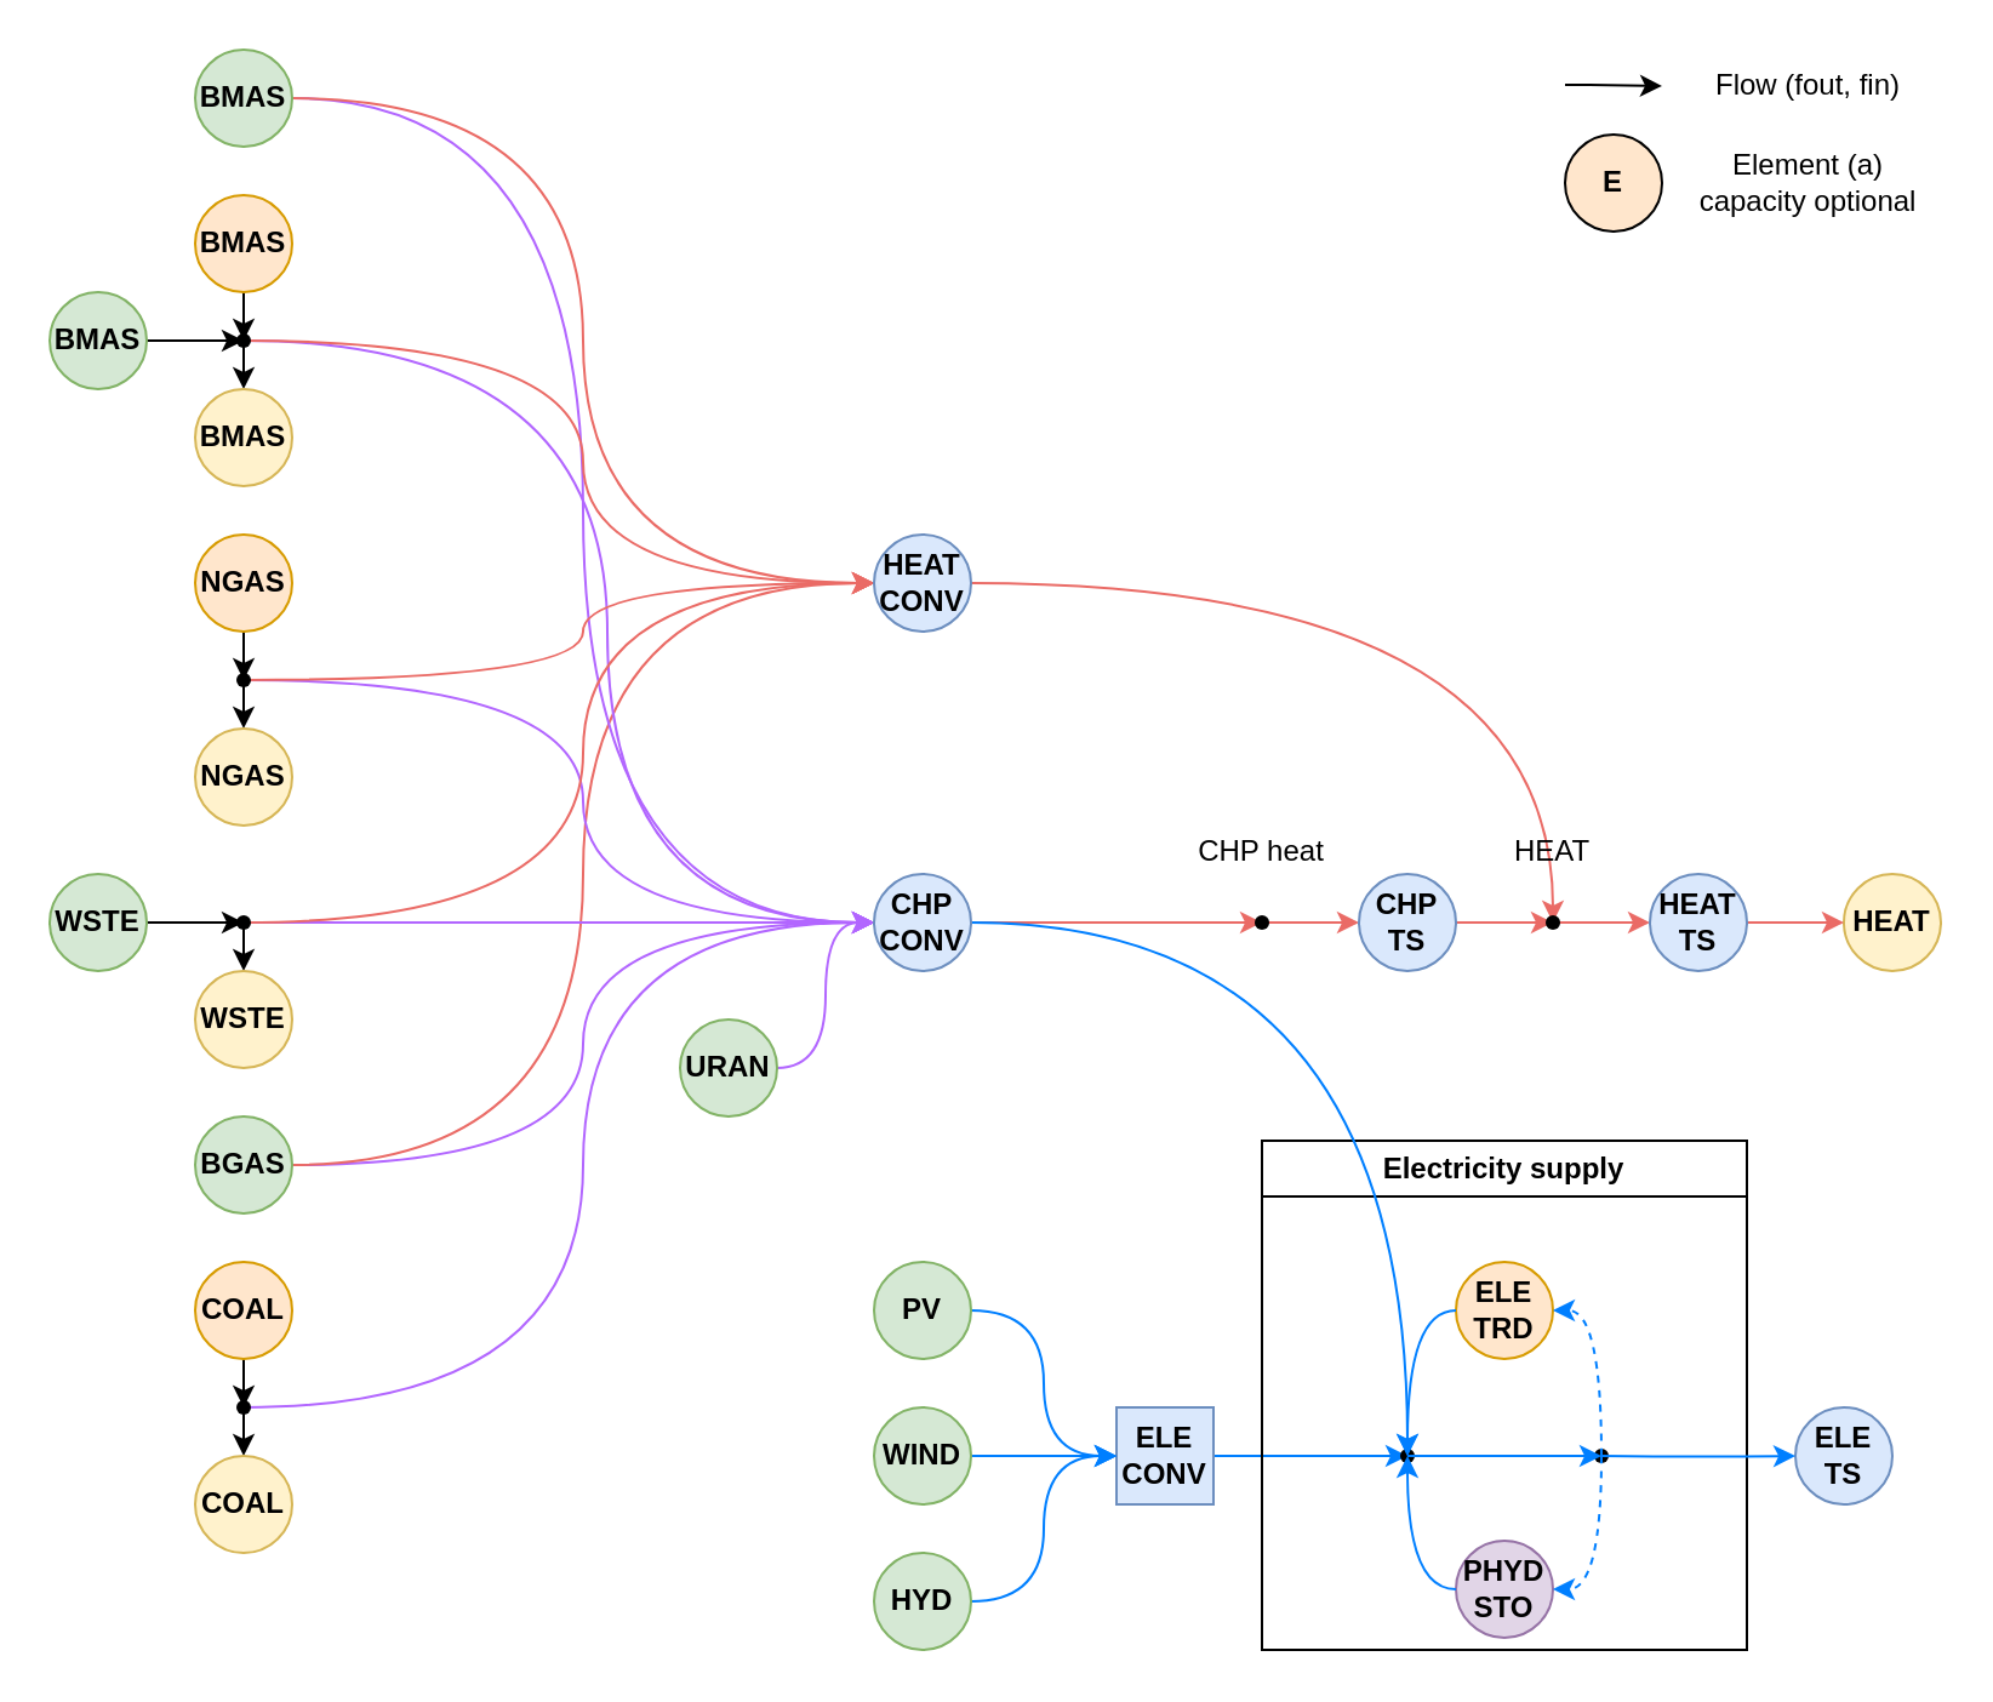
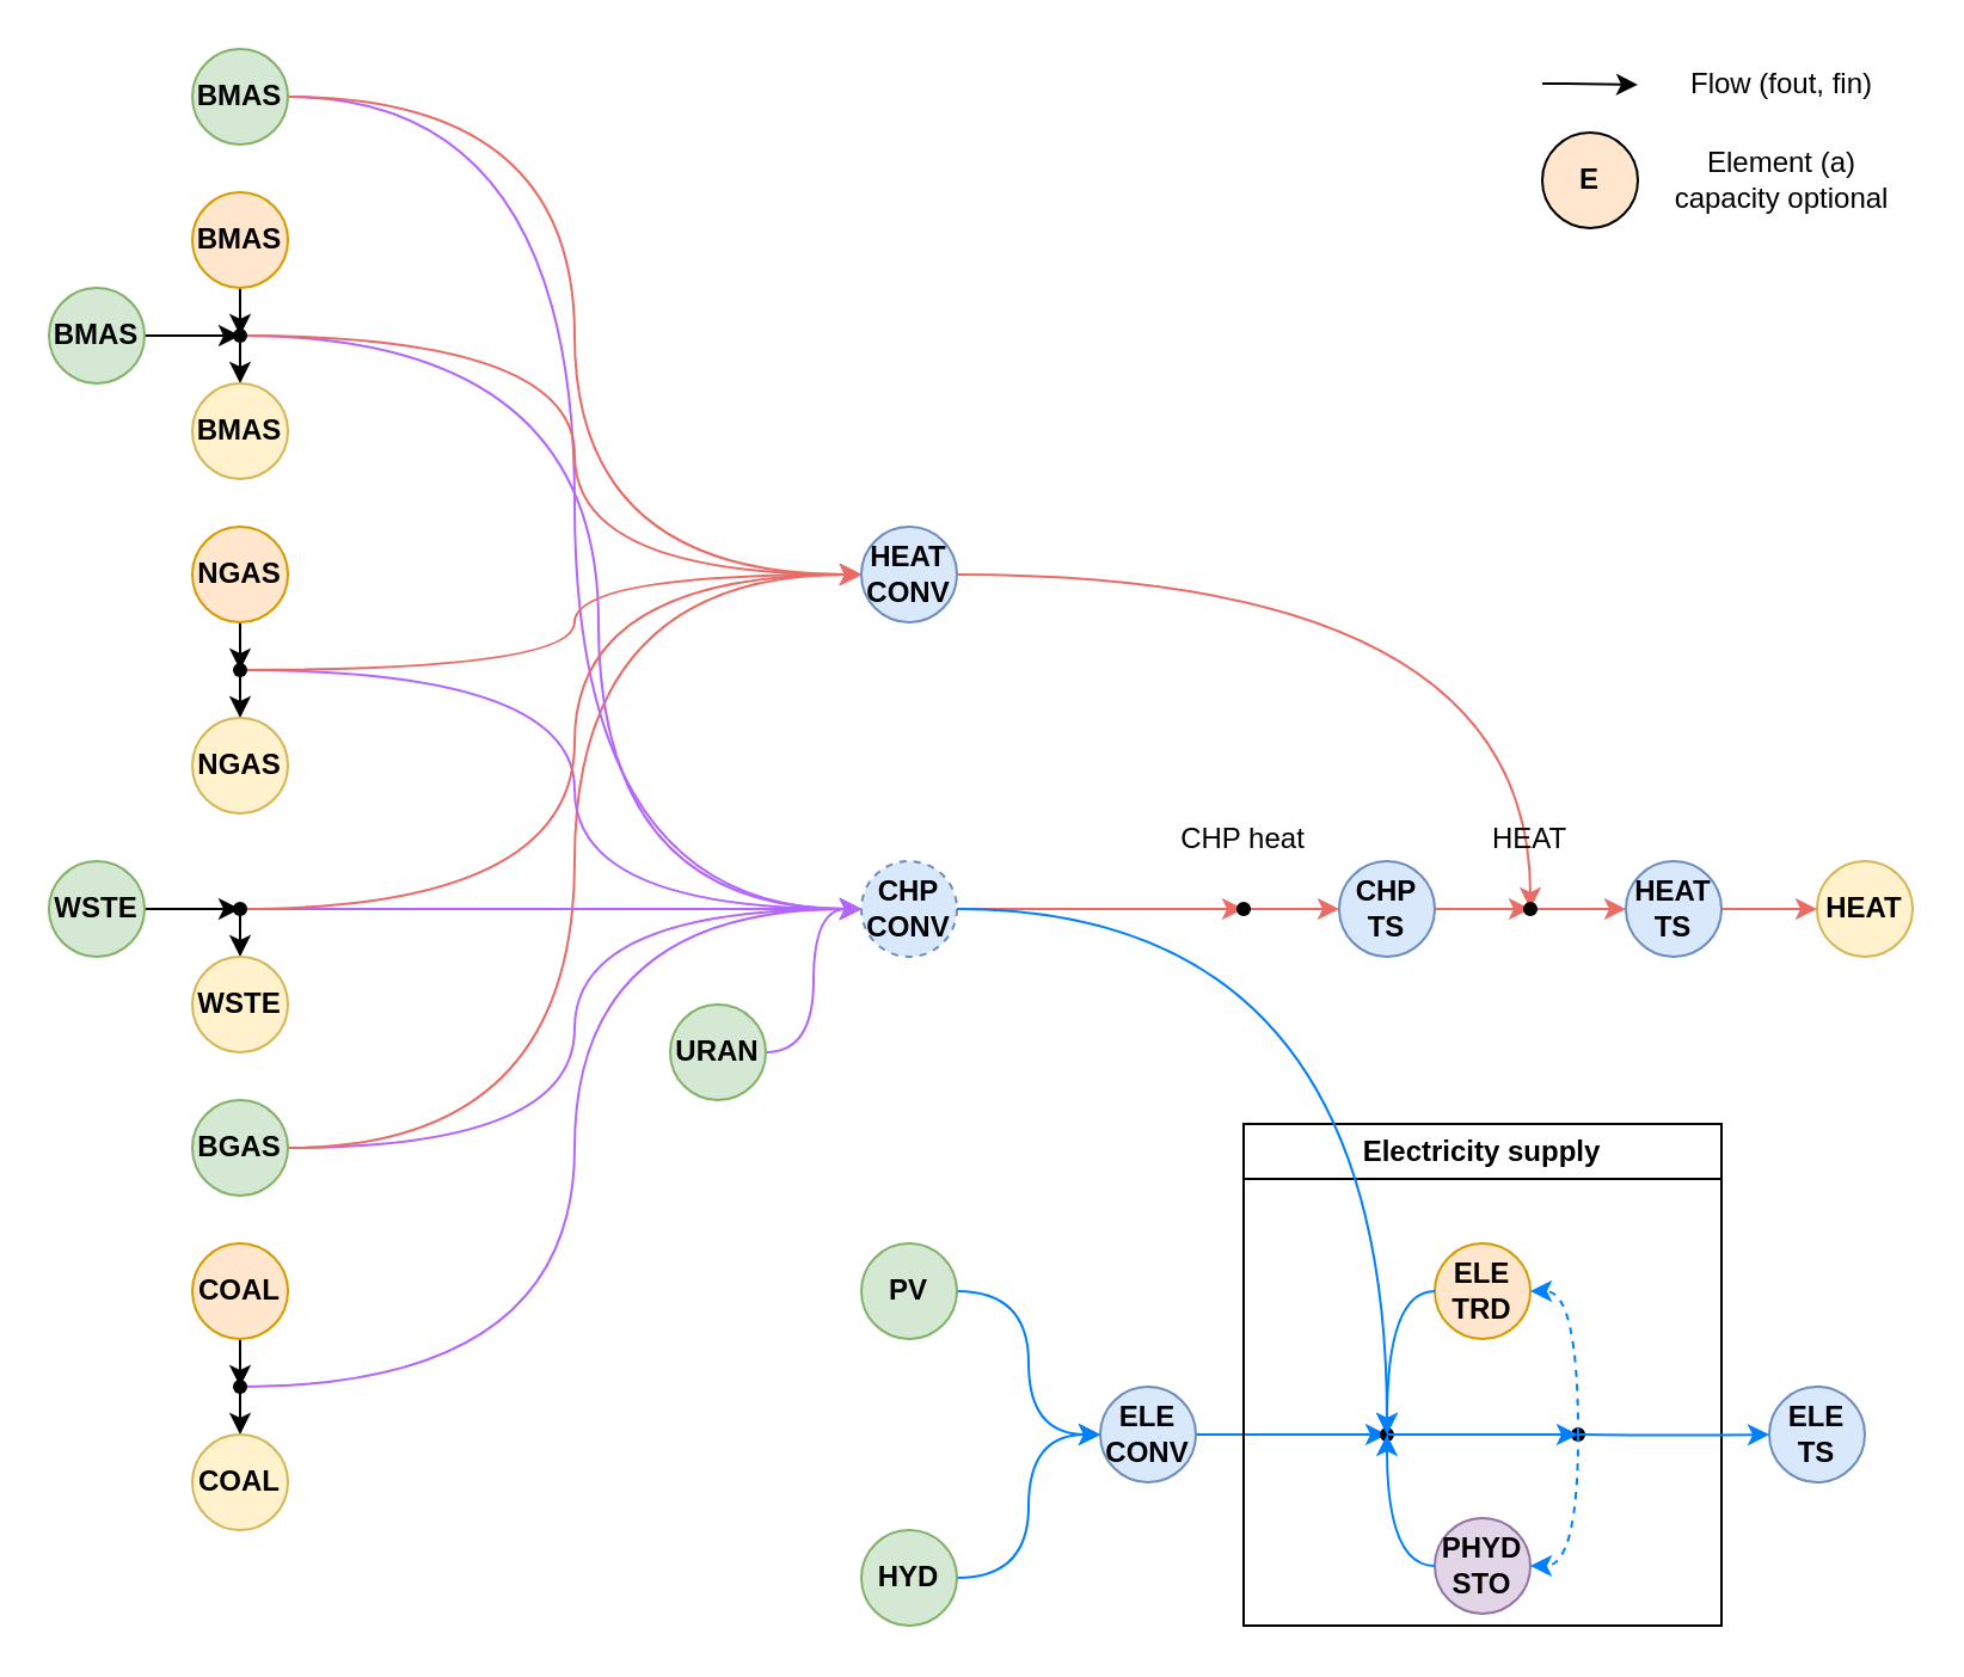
- <mxCell id="44" value="CHP&lt;br&gt;CONV" style="ellipse;whiteSpace=wrap;html=1;aspect=fixed;fontStyle=1;fillColor=#dae8fc;strokeColor=#6c8ebf;" parent="1" vertex="1"><mxGeometry x="360" y="360" width="40" height="40" as="geometry" /></mxCell>
+ <mxCell id="44" value="CHP&lt;br&gt;CONV" style="ellipse;whiteSpace=wrap;html=1;aspect=fixed;fontStyle=1;fillColor=#dae8fc;strokeColor=#6c8ebf;dashed=1;" parent="1" vertex="1"><mxGeometry x="360" y="360" width="40" height="40" as="geometry" /></mxCell>
- <mxCell id="10" value="WIND" style="ellipse;whiteSpace=wrap;html=1;aspect=fixed;fontStyle=1;fillColor=#d5e8d4;strokeColor=#82b366;" parent="1" vertex="1"><mxGeometry x="360" y="580" width="40" height="40" as="geometry" /></mxCell>
- <mxCell id="9" value="" style="edgeStyle=orthogonalEdgeStyle;curved=1;rounded=0;orthogonalLoop=1;jettySize=auto;html=1;entryX=0;entryY=0.5;entryDx=0;entryDy=0;strokeColor=#007FFF;" parent="1" source="10" target="3" edge="1"><mxGeometry relative="1" as="geometry"><mxPoint x="380" y="590" as="targetPoint" /></mxGeometry></mxCell>
- <mxCell id="3" value="ELE&lt;br&gt;CONV" style="whiteSpace=wrap;html=1;aspect=fixed;fontStyle=1;fillColor=#dae8fc;strokeColor=#6c8ebf;rounded=0;" parent="1" vertex="1"><mxGeometry x="460" y="580" width="40" height="40" as="geometry" /></mxCell>
+ <mxCell id="3" value="ELE&lt;br&gt;CONV" style="ellipse;whiteSpace=wrap;html=1;aspect=fixed;fontStyle=1;fillColor=#dae8fc;strokeColor=#6c8ebf;" parent="1" vertex="1"><mxGeometry x="460" y="580" width="40" height="40" as="geometry" /></mxCell>
